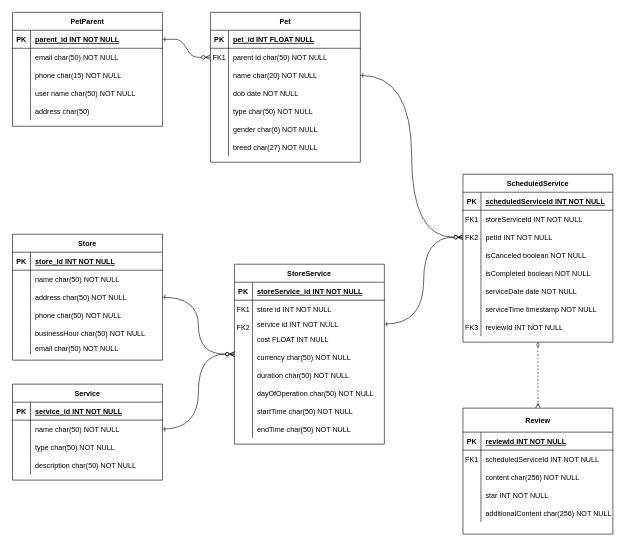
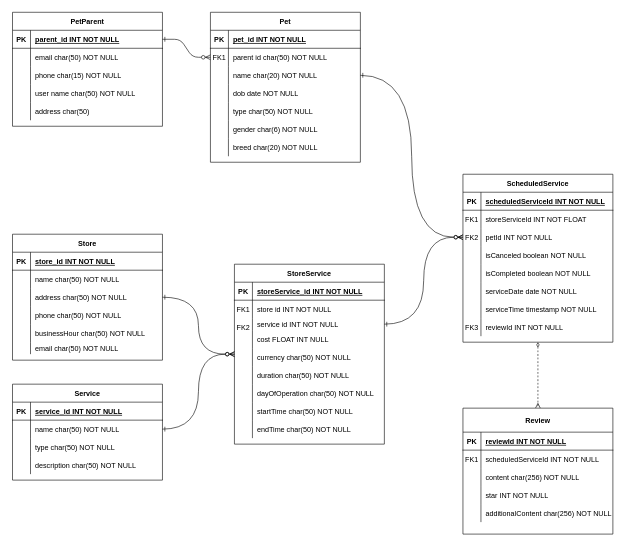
- <mxCell id="6" value="pet_id INT FLOAT NULL " style="shape=partialRectangle;overflow=hidden;connectable=0;fillColor=none;top=0;left=0;bottom=0;right=0;align=left;spacingLeft=6;fontStyle=5;" parent="4" vertex="1"><mxGeometry x="30" width="220" height="30" as="geometry"><mxRectangle width="220" height="30" as="alternateBounds" /></mxGeometry></mxCell>
+ <mxCell id="6" value="pet_id INT NOT NULL " style="shape=partialRectangle;overflow=hidden;connectable=0;fillColor=none;top=0;left=0;bottom=0;right=0;align=left;spacingLeft=6;fontStyle=5;" parent="4" vertex="1"><mxGeometry x="30" width="220" height="30" as="geometry"><mxRectangle width="220" height="30" as="alternateBounds" /></mxGeometry></mxCell>
- <mxCell id="24" value="breed char(27) NOT NULL" style="shape=partialRectangle;overflow=hidden;connectable=0;fillColor=none;top=0;left=0;bottom=0;right=0;align=left;spacingLeft=6;" vertex="1" parent="22"><mxGeometry x="30" width="220" height="30" as="geometry"><mxRectangle width="220" height="30" as="alternateBounds" /></mxGeometry></mxCell>
+ <mxCell id="24" value="breed char(20) NOT NULL" style="shape=partialRectangle;overflow=hidden;connectable=0;fillColor=none;top=0;left=0;bottom=0;right=0;align=left;spacingLeft=6;" vertex="1" parent="22"><mxGeometry x="30" width="220" height="30" as="geometry"><mxRectangle width="220" height="30" as="alternateBounds" /></mxGeometry></mxCell>
- <mxCell id="111" value="storeServiceId INT NOT NULL" style="shape=partialRectangle;overflow=hidden;connectable=0;fillColor=none;top=0;left=0;bottom=0;right=0;align=left;spacingLeft=6;" vertex="1" parent="109"><mxGeometry x="30" width="220" height="30" as="geometry"><mxRectangle width="220" height="30" as="alternateBounds" /></mxGeometry></mxCell>
+ <mxCell id="111" value="storeServiceId INT NOT FLOAT" style="shape=partialRectangle;overflow=hidden;connectable=0;fillColor=none;top=0;left=0;bottom=0;right=0;align=left;spacingLeft=6;" vertex="1" parent="109"><mxGeometry x="30" width="220" height="30" as="geometry"><mxRectangle width="220" height="30" as="alternateBounds" /></mxGeometry></mxCell>
